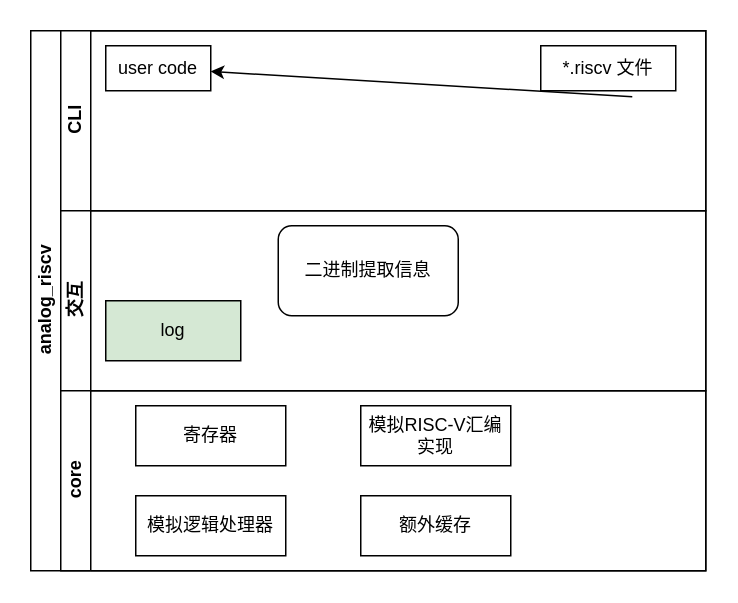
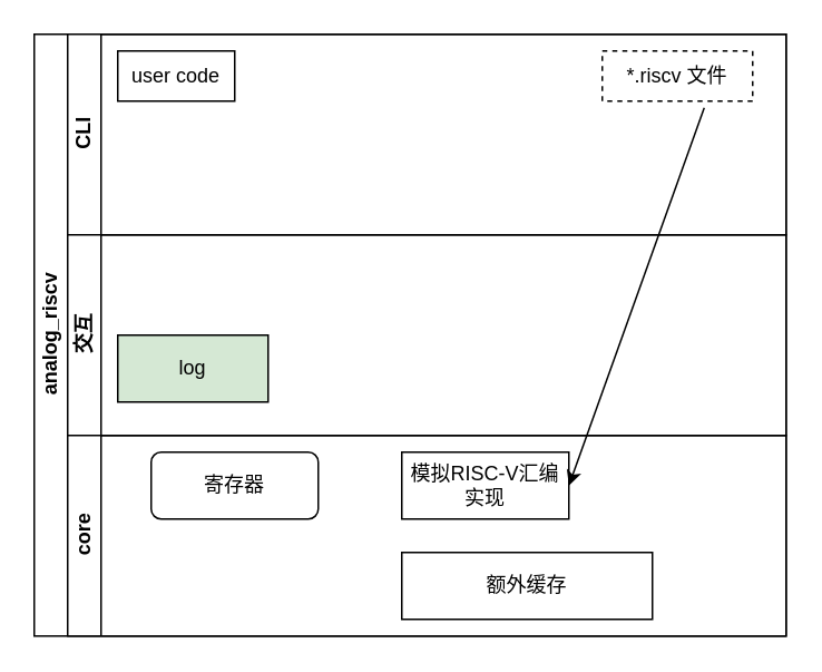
- <mxCell id="5" value="*.riscv 文件&lt;br&gt;" style="rounded=0;whiteSpace=wrap;html=1;" vertex="1" parent="3"><mxGeometry x="320" y="10" width="90" height="30" as="geometry" /></mxCell>
+ <mxCell id="5" value="*.riscv 文件&lt;br&gt;" style="rounded=0;whiteSpace=wrap;html=1;dashed=1;" vertex="1" parent="3"><mxGeometry x="320" y="10" width="90" height="30" as="geometry" /></mxCell>
- <mxCell id="14" value="" style="endArrow=classic;html=1;rounded=0;exitX=0.678;exitY=1.133;exitDx=0;exitDy=0;exitPerimeter=0;" edge="1" parent="2" source="5" target="4"><mxGeometry width="50" height="50" relative="1" as="geometry"><mxPoint x="560" y="280" as="sourcePoint" /><mxPoint x="610" y="230" as="targetPoint" /></mxGeometry></mxCell>
+ <mxCell id="14" value="" style="endArrow=classic;html=1;rounded=0;entryX=1;entryY=0.5;entryDx=0;entryDy=0;exitX=0.678;exitY=1.133;exitDx=0;exitDy=0;exitPerimeter=0;" edge="1" parent="2" source="5" target="13"><mxGeometry width="50" height="50" relative="1" as="geometry"><mxPoint x="560" y="280" as="sourcePoint" /><mxPoint x="610" y="230" as="targetPoint" /></mxGeometry></mxCell>
- <mxCell id="7" value="二进制提取信息" style="rounded=1;whiteSpace=wrap;html=1;" vertex="1" parent="6"><mxGeometry x="145" y="10" width="120" height="60" as="geometry" /></mxCell>
- <mxCell id="10" value="寄存器" style="rounded=0;whiteSpace=wrap;html=1;" vertex="1" parent="9"><mxGeometry x="50" y="10" width="100" height="40" as="geometry" /></mxCell>
+ <mxCell id="10" value="寄存器" style="whiteSpace=wrap;html=1;rounded=1;" vertex="1" parent="9"><mxGeometry x="50" y="10" width="100" height="40" as="geometry" /></mxCell>
- <mxCell id="12" value="模拟逻辑处理器" style="rounded=0;whiteSpace=wrap;html=1;" vertex="1" parent="9"><mxGeometry x="50" y="70" width="100" height="40" as="geometry" /></mxCell>
- <mxCell id="11" value="额外缓存" style="rounded=0;whiteSpace=wrap;html=1;" vertex="1" parent="9"><mxGeometry x="200" y="70" width="100" height="40" as="geometry" /></mxCell>
+ <mxCell id="11" value="额外缓存" style="rounded=0;whiteSpace=wrap;html=1;" vertex="1" parent="9"><mxGeometry x="200" y="70" width="150" height="40" as="geometry" /></mxCell>
